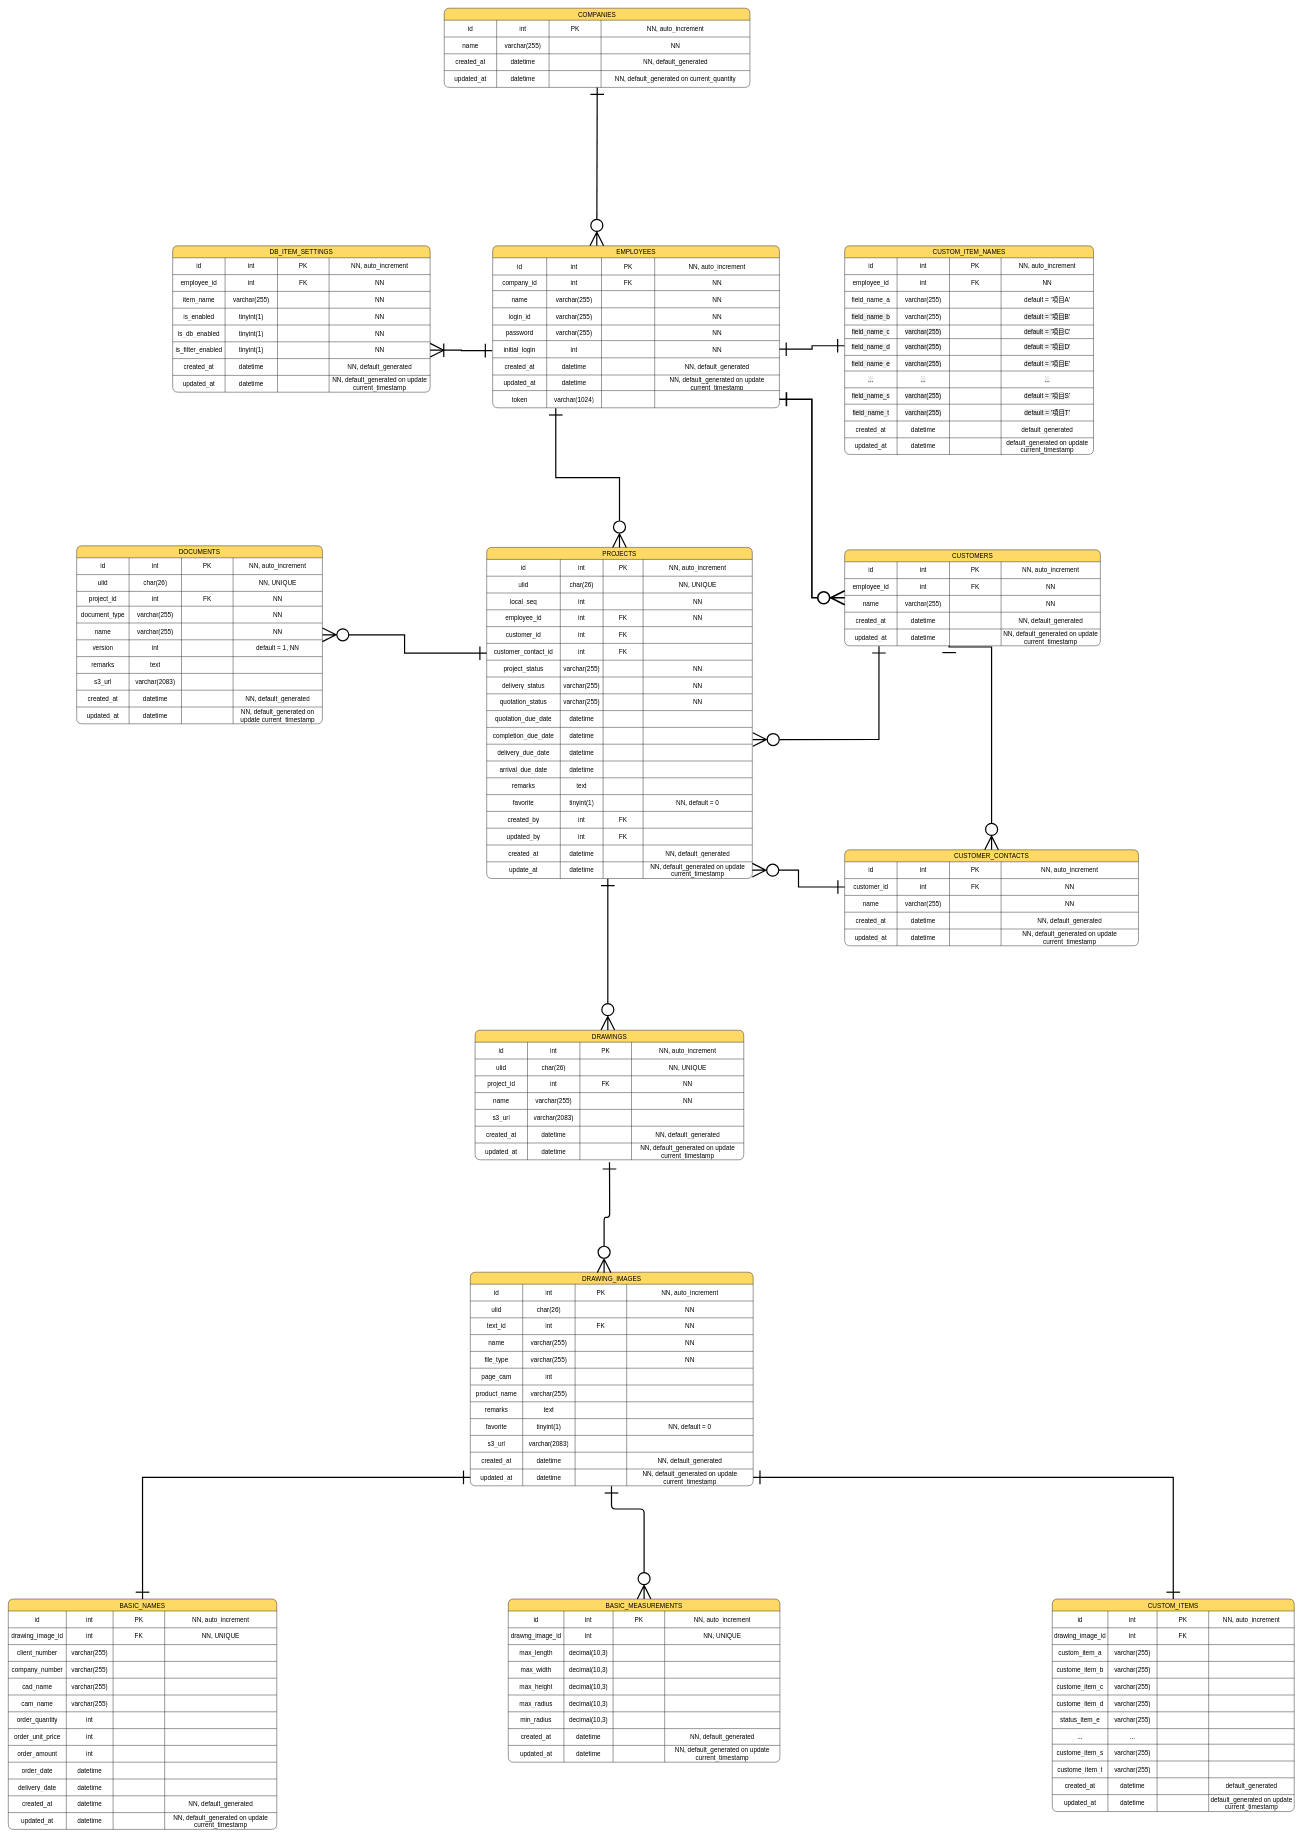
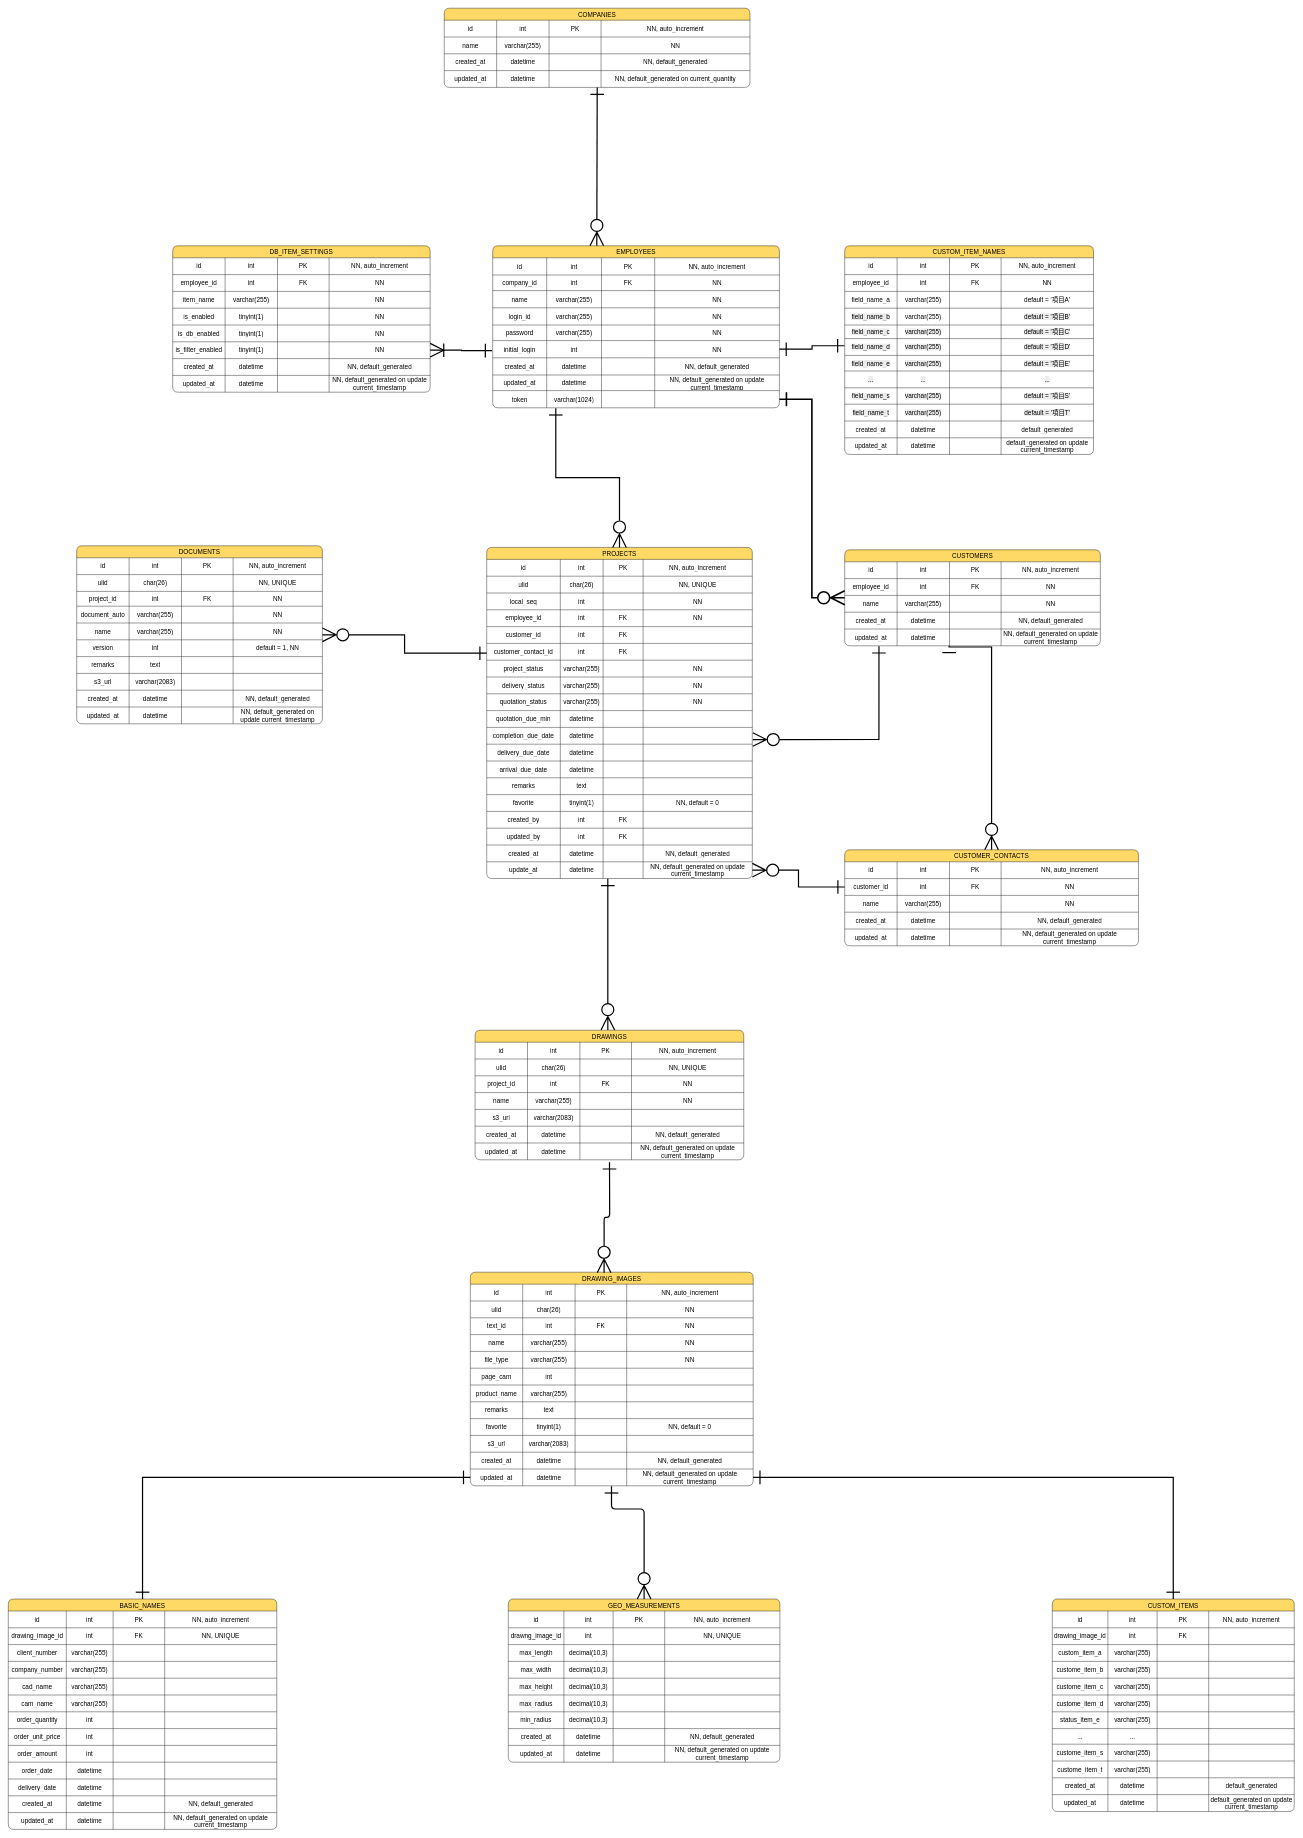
- <mxCell id="336" value="document_type" style="shape=partialRectangle;html=1;whiteSpace=wrap;connectable=0;strokeColor=inherit;overflow=hidden;fillColor=none;top=0;left=0;bottom=0;right=0;pointerEvents=1;fontSize=16;" parent="335" vertex="1"><mxGeometry width="131" height="42" as="geometry"><mxRectangle width="131" height="42" as="alternateBounds" /></mxGeometry></mxCell>
+ <mxCell id="336" value="document_auto" style="shape=partialRectangle;html=1;whiteSpace=wrap;connectable=0;strokeColor=inherit;overflow=hidden;fillColor=none;top=0;left=0;bottom=0;right=0;pointerEvents=1;fontSize=16;" parent="335" vertex="1"><mxGeometry width="131" height="42" as="geometry"><mxRectangle width="131" height="42" as="alternateBounds" /></mxGeometry></mxCell>
- <mxCell id="116" value="quotation_due_date" style="shape=partialRectangle;html=1;whiteSpace=wrap;connectable=0;strokeColor=inherit;overflow=hidden;fillColor=none;top=0;left=0;bottom=0;right=0;pointerEvents=1;fontSize=16;" vertex="1" parent="115"><mxGeometry width="184" height="42" as="geometry"><mxRectangle width="184" height="42" as="alternateBounds" /></mxGeometry></mxCell>
+ <mxCell id="116" value="quotation_due_min" style="shape=partialRectangle;html=1;whiteSpace=wrap;connectable=0;strokeColor=inherit;overflow=hidden;fillColor=none;top=0;left=0;bottom=0;right=0;pointerEvents=1;fontSize=16;" vertex="1" parent="115"><mxGeometry width="184" height="42" as="geometry"><mxRectangle width="184" height="42" as="alternateBounds" /></mxGeometry></mxCell>
- <mxCell id="467" value="BASIC_MEASUREMENTS" style="shape=table;startSize=30;container=1;collapsible=0;childLayout=tableLayout;strokeColor=#000000;fontSize=16;swimlaneFillColor=none;fillColor=#FFD966;fontColor=#000000;rounded=1;" parent="1" vertex="1"><mxGeometry x="1270" y="3997" width="679" height="408" as="geometry" /></mxCell>
+ <mxCell id="467" value="GEO_MEASUREMENTS" style="shape=table;startSize=30;container=1;collapsible=0;childLayout=tableLayout;strokeColor=#000000;fontSize=16;swimlaneFillColor=none;fillColor=#FFD966;fontColor=#000000;rounded=1;" parent="1" vertex="1"><mxGeometry x="1270" y="3997" width="679" height="408" as="geometry" /></mxCell>
